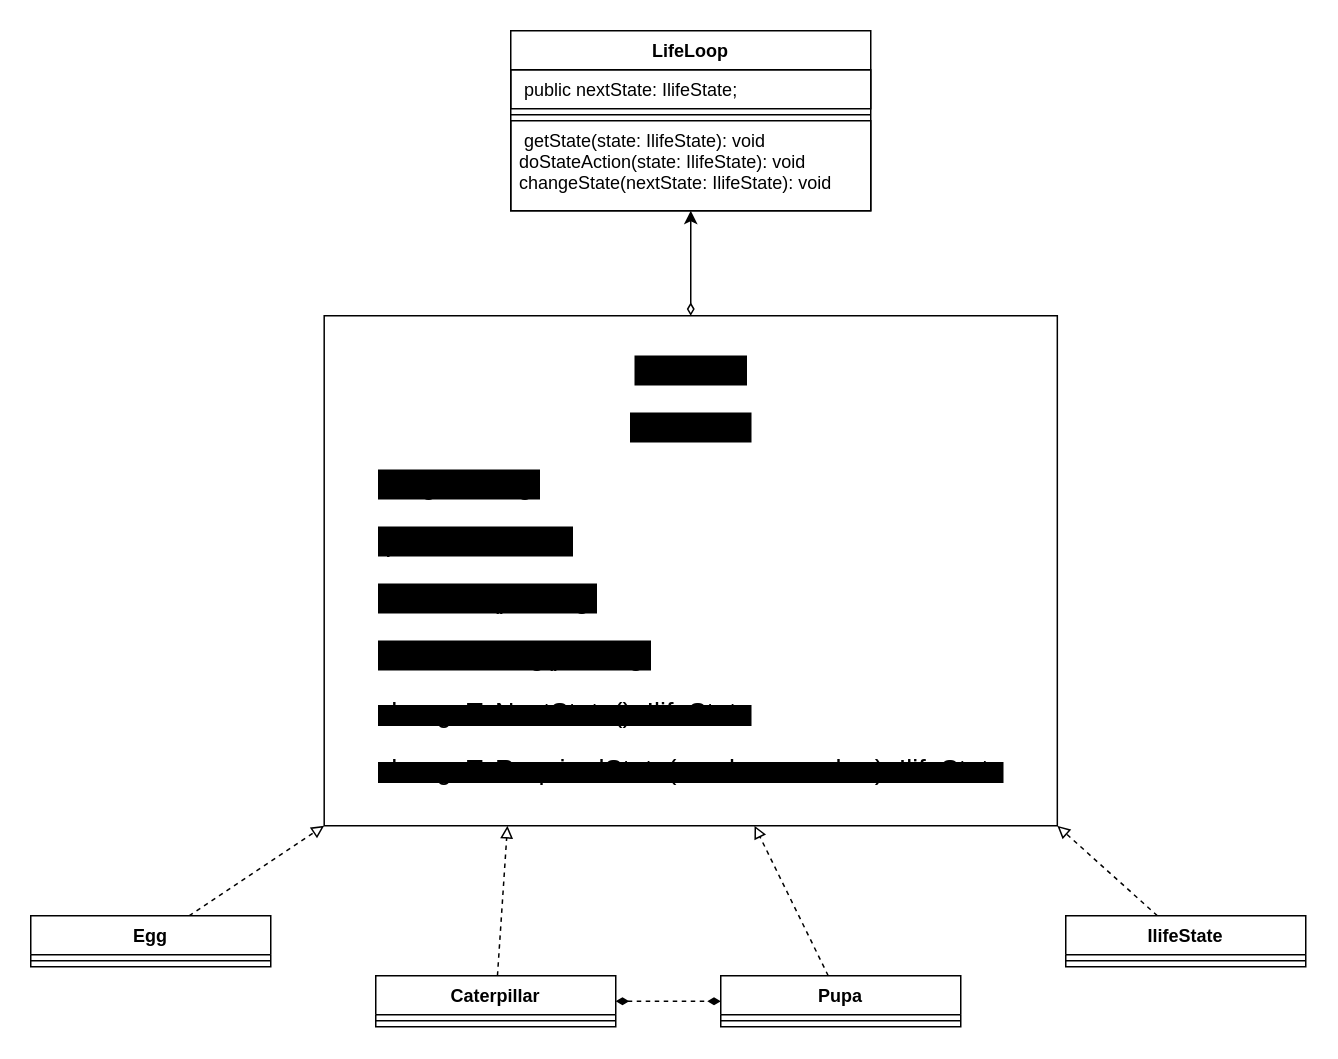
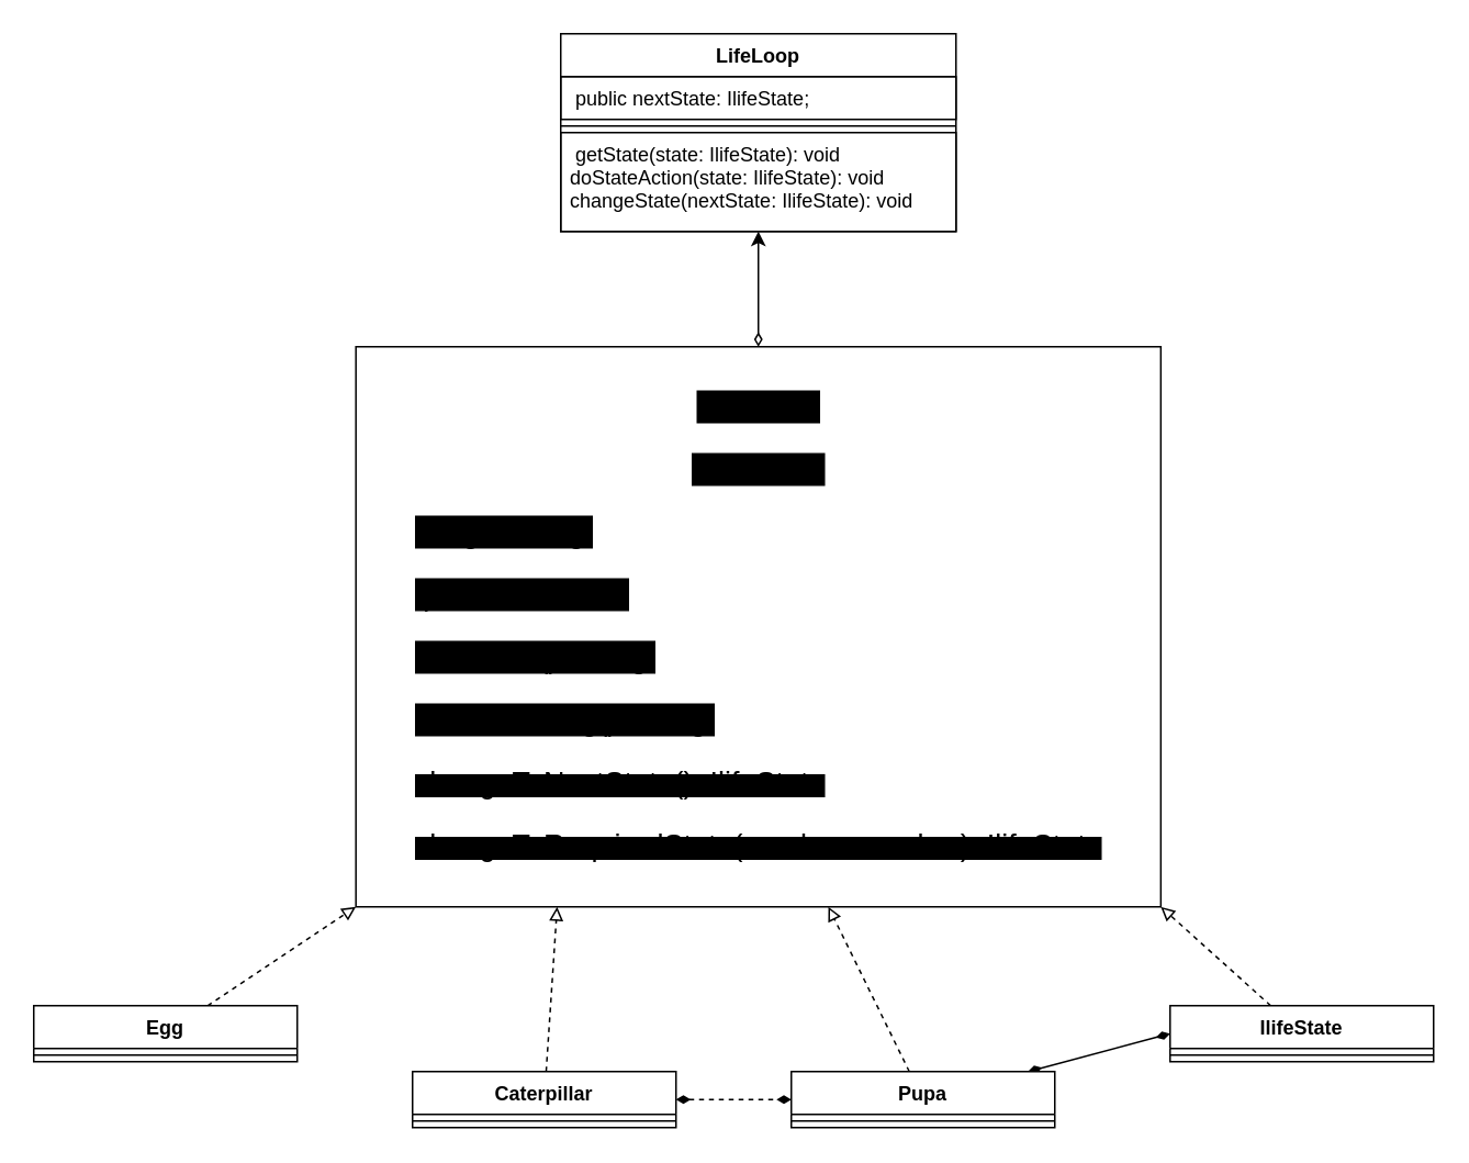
+ <mxCell id="7" style="edgeStyle=none;html=1;entryX=0;entryY=0.5;entryDx=0;entryDy=0;startArrow=diamondThin;startFill=1;endArrow=diamondThin;endFill=1;" parent="1" source="8" target="18" edge="1"><mxGeometry relative="1" as="geometry" /></mxCell>
